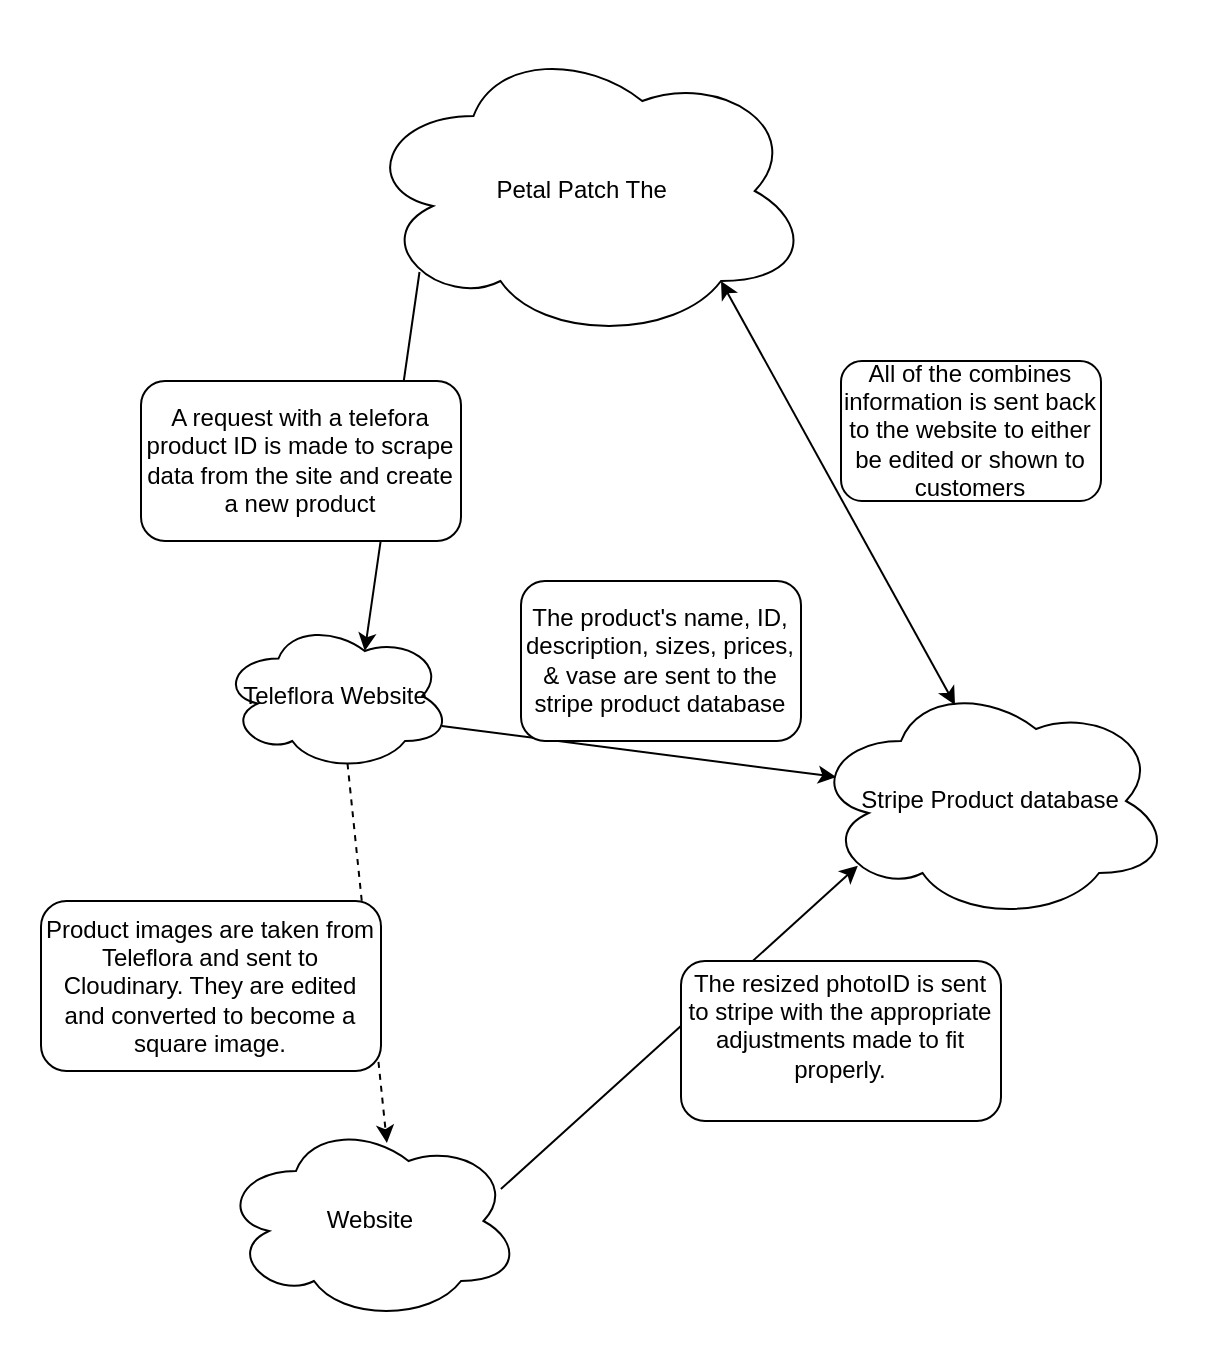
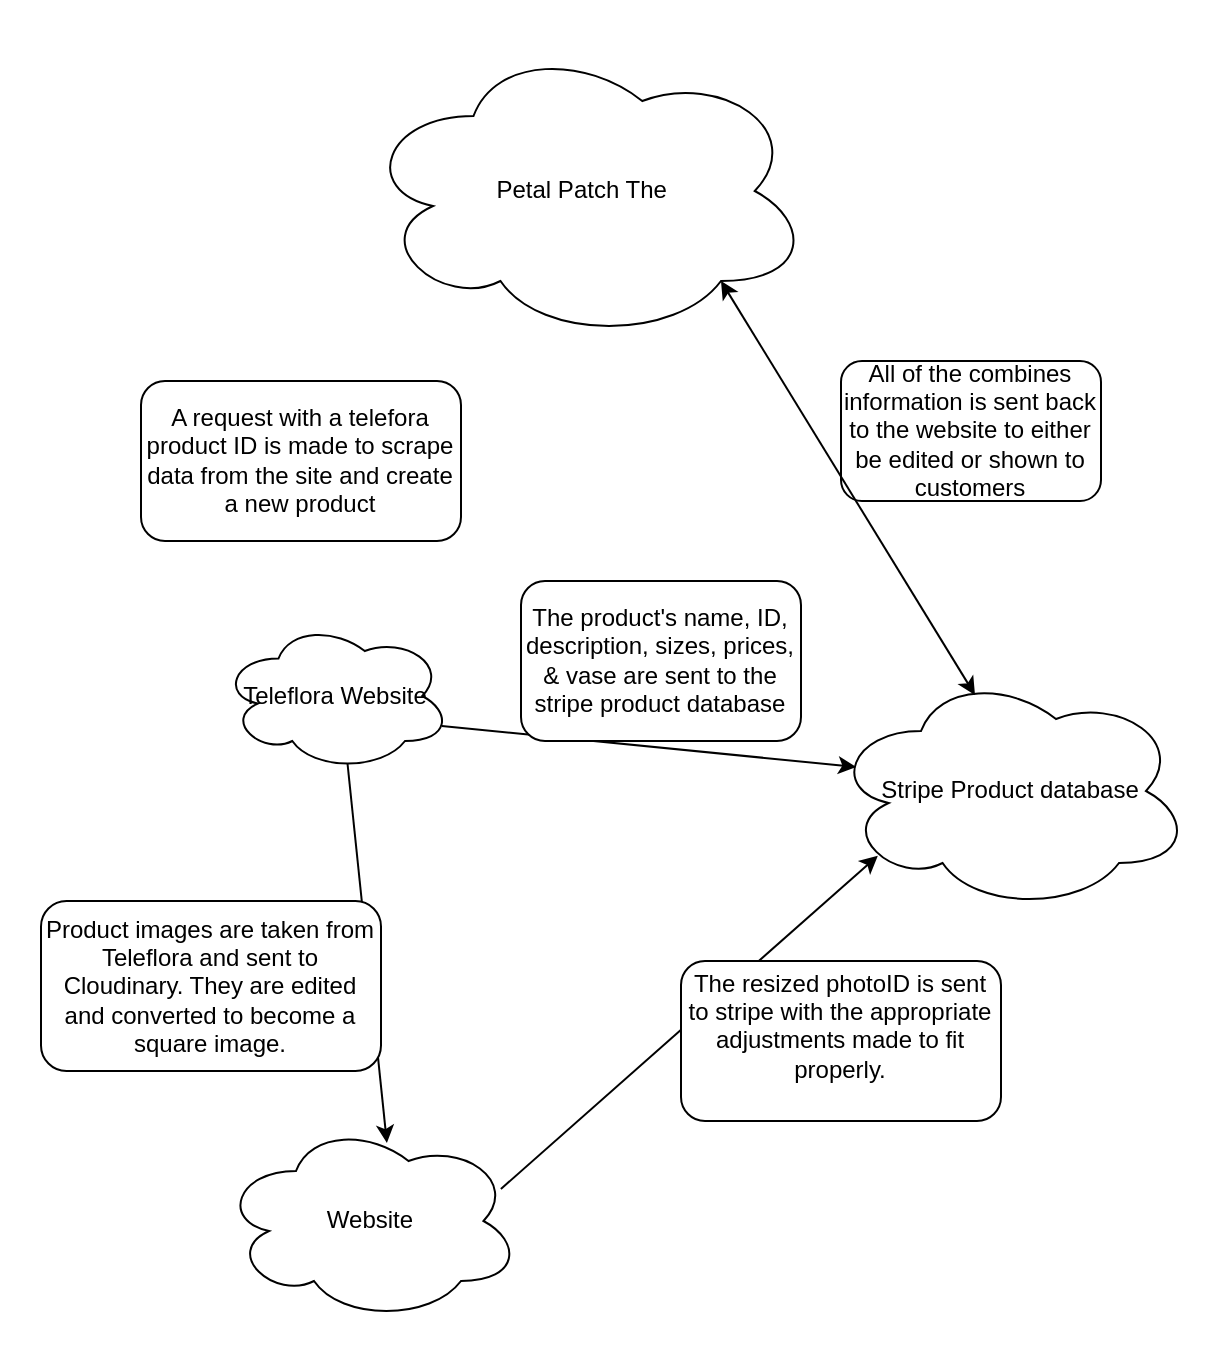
- <mxCell id="10" value="" style="endArrow=classic;html=1;exitX=0.13;exitY=0.77;exitDx=0;exitDy=0;exitPerimeter=0;entryX=0.625;entryY=0.2;entryDx=0;entryDy=0;entryPerimeter=0;" edge="1" parent="1" source="9" target="2"><mxGeometry width="50" height="50" relative="1" as="geometry"><mxPoint x="250" y="250" as="sourcePoint" /><mxPoint x="300" y="200" as="targetPoint" /></mxGeometry></mxCell>
- <mxCell id="4" value="Stripe Product database" style="ellipse;shape=cloud;whiteSpace=wrap;html=1;" vertex="1" parent="1"><mxGeometry x="405" y="340" width="180" height="120" as="geometry" /></mxCell>
+ <mxCell id="4" value="Stripe Product database" style="ellipse;shape=cloud;whiteSpace=wrap;html=1;" vertex="1" parent="1"><mxGeometry x="415" y="335" width="180" height="120" as="geometry" /></mxCell>
- <mxCell id="5" value="" style="endArrow=classic;html=1;exitX=0.55;exitY=0.95;exitDx=0;exitDy=0;exitPerimeter=0;entryX=0.553;entryY=0.11;entryDx=0;entryDy=0;entryPerimeter=0;dashed=1;" edge="1" parent="1" source="2" target="3"><mxGeometry width="50" height="50" relative="1" as="geometry"><mxPoint x="400" y="640" as="sourcePoint" /><mxPoint x="450" y="590" as="targetPoint" /></mxGeometry></mxCell>
+ <mxCell id="5" value="" style="endArrow=classic;html=1;exitX=0.55;exitY=0.95;exitDx=0;exitDy=0;exitPerimeter=0;entryX=0.553;entryY=0.11;entryDx=0;entryDy=0;entryPerimeter=0;" edge="1" parent="1" source="2" target="3"><mxGeometry width="50" height="50" relative="1" as="geometry"><mxPoint x="400" y="640" as="sourcePoint" /><mxPoint x="450" y="590" as="targetPoint" /></mxGeometry></mxCell>
